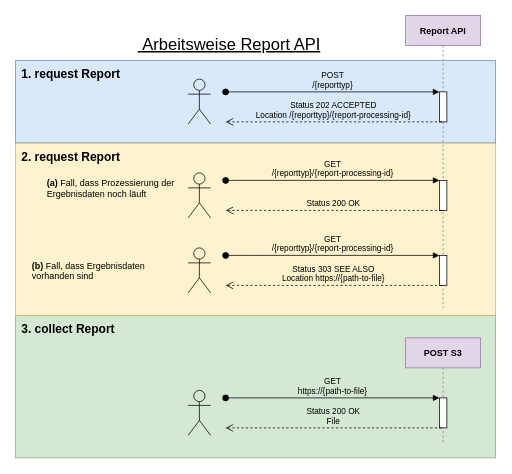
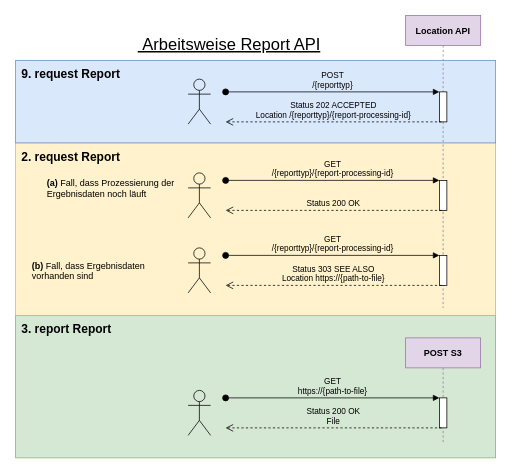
- <mxCell id="6" value="Report API" style="shape=umlLifeline;perimeter=lifelinePerimeter;container=1;collapsible=0;recursiveResize=0;rounded=0;shadow=0;strokeWidth=1;fillColor=#e1d5e7;strokeColor=#9673a6;fontStyle=1" parent="1" vertex="1"><mxGeometry x="540" y="20" width="100" height="390" as="geometry" /></mxCell>
+ <mxCell id="6" value="Location API" style="shape=umlLifeline;perimeter=lifelinePerimeter;container=1;collapsible=0;recursiveResize=0;rounded=0;shadow=0;strokeWidth=1;fillColor=#e1d5e7;strokeColor=#9673a6;fontStyle=1" parent="1" vertex="1"><mxGeometry x="540" y="20" width="100" height="390" as="geometry" /></mxCell>
- <mxCell id="4" value="&lt;b&gt;&lt;font style=&quot;font-size: 16px&quot;&gt;1. request Report&lt;/font&gt;&lt;/b&gt;" style="rounded=0;whiteSpace=wrap;html=1;fillColor=#dae8fc;strokeColor=#6c8ebf;align=left;verticalAlign=top;spacingTop=2;spacingLeft=6;" vertex="1" parent="1"><mxGeometry x="20" y="80" width="640" height="110" as="geometry" /></mxCell>
+ <mxCell id="4" value="&lt;b&gt;&lt;font style=&quot;font-size: 16px&quot;&gt;9. request Report&lt;/font&gt;&lt;/b&gt;" style="rounded=0;whiteSpace=wrap;html=1;fillColor=#dae8fc;strokeColor=#6c8ebf;align=left;verticalAlign=top;spacingTop=2;spacingLeft=6;" vertex="1" parent="1"><mxGeometry x="20" y="80" width="640" height="110" as="geometry" /></mxCell>
- <mxCell id="2" value="3. collect Report" style="rounded=0;whiteSpace=wrap;html=1;fillColor=#d5e8d4;strokeColor=#82b366;align=left;verticalAlign=top;fontStyle=1;fontSize=16;spacingTop=2;spacingLeft=6;" vertex="1" parent="1"><mxGeometry x="20" y="420" width="640" height="190" as="geometry" /></mxCell>
+ <mxCell id="2" value="3. report Report" style="rounded=0;whiteSpace=wrap;html=1;fillColor=#d5e8d4;strokeColor=#82b366;align=left;verticalAlign=top;fontStyle=1;fontSize=16;spacingTop=2;spacingLeft=6;" vertex="1" parent="1"><mxGeometry x="20" y="420" width="640" height="190" as="geometry" /></mxCell>
